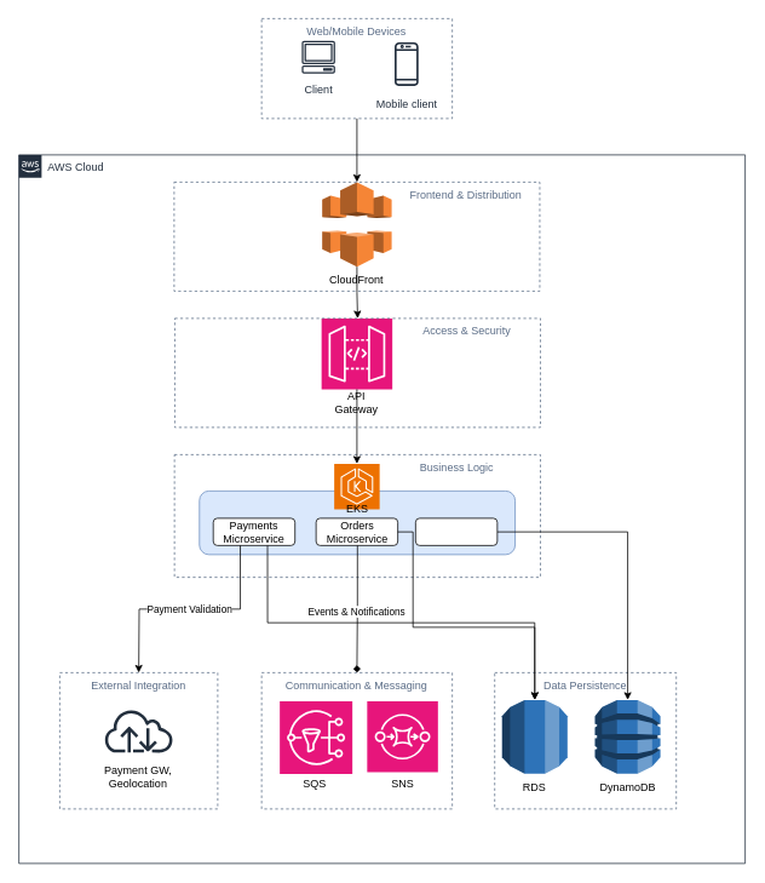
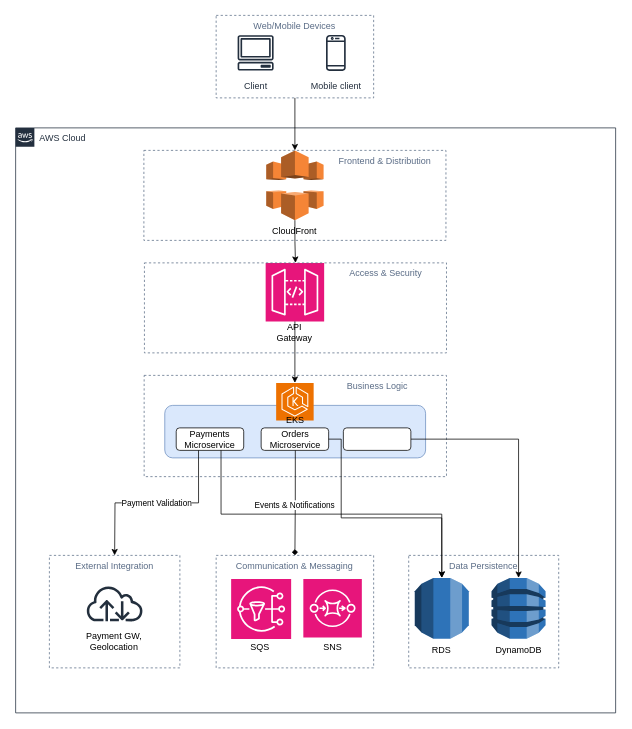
- <mxCell id="40" value="Client" style="sketch=0;outlineConnect=0;fontColor=#232F3E;gradientColor=none;strokeColor=#232F3E;fillColor=#ffffff;dashed=0;verticalLabelPosition=bottom;verticalAlign=top;align=center;html=1;fontSize=12;fontStyle=0;aspect=fixed;shape=mxgraph.aws4.resourceIcon;resIcon=mxgraph.aws4.client;" vertex="1" parent="1"><mxGeometry x="309.99" y="40" width="80" height="45" as="geometry" /></mxCell>
+ <mxCell id="40" value="Client" style="sketch=0;outlineConnect=0;fontColor=#232F3E;gradientColor=none;strokeColor=#232F3E;fillColor=#ffffff;dashed=0;verticalLabelPosition=bottom;verticalAlign=top;align=center;html=1;fontSize=12;fontStyle=0;aspect=fixed;shape=mxgraph.aws4.resourceIcon;resIcon=mxgraph.aws4.client;" vertex="1" parent="1"><mxGeometry x="309.99" y="40" width="60" height="60" as="geometry" /></mxCell>
